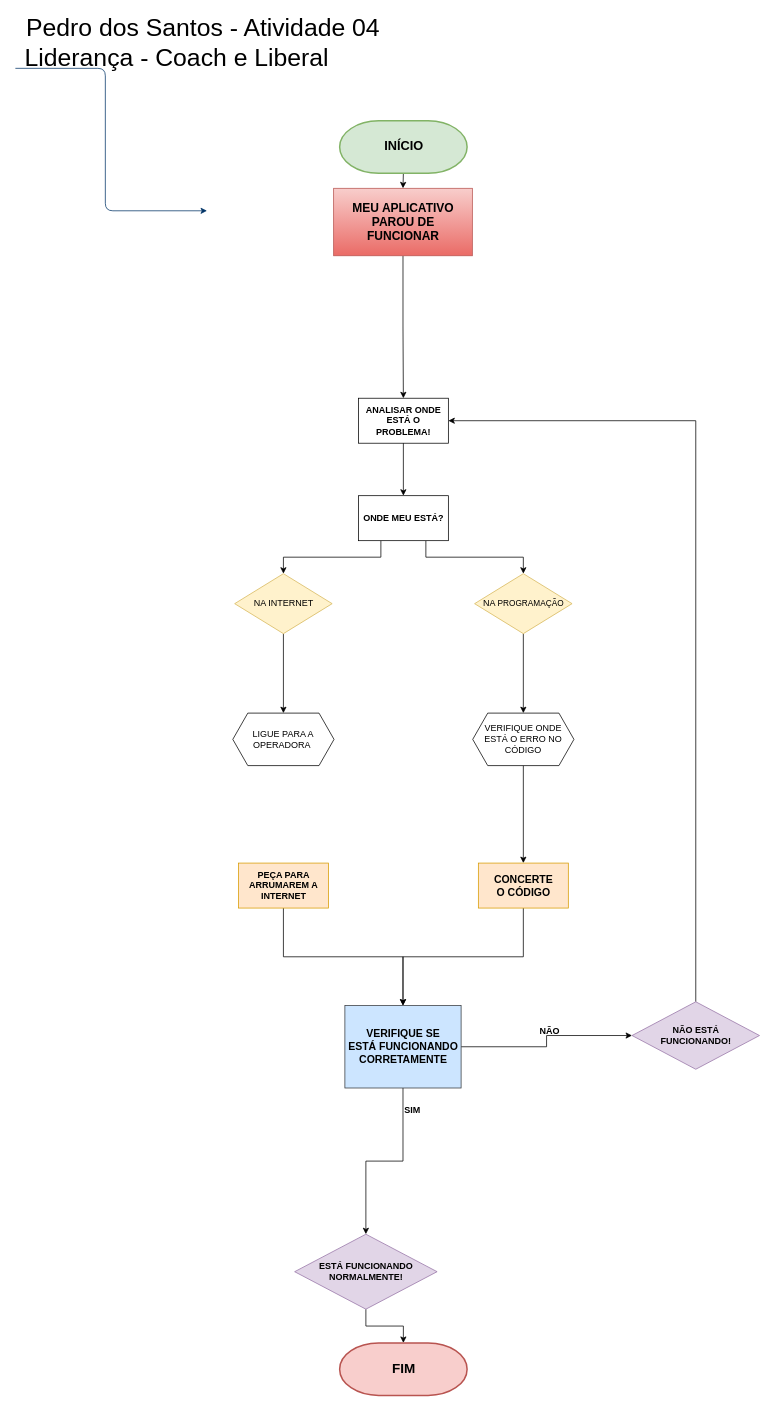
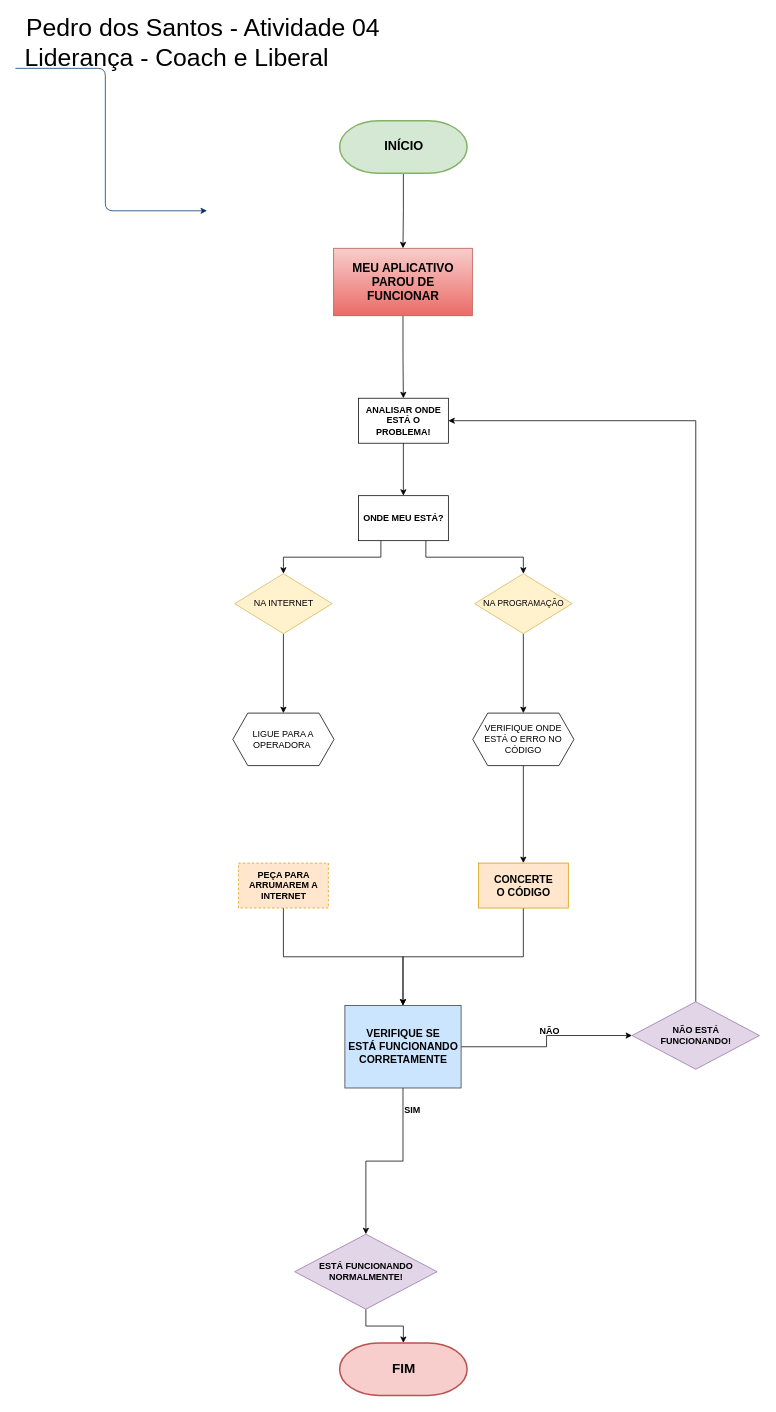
- <mxCell id="32" value="&lt;b&gt;&lt;font style=&quot;font-size: 16px&quot;&gt;MEU APLICATIVO PAROU DE FUNCIONAR&lt;/font&gt;&lt;/b&gt;" style="rounded=0;whiteSpace=wrap;html=1;fillColor=#f8cecc;strokeColor=#b85450;gradientColor=#ea6b66;" vertex="1" parent="1"><mxGeometry x="444.5" y="250" width="185" height="90" as="geometry" /></mxCell>
+ <mxCell id="32" value="&lt;b&gt;&lt;font style=&quot;font-size: 16px&quot;&gt;MEU APLICATIVO PAROU DE FUNCIONAR&lt;/font&gt;&lt;/b&gt;" style="rounded=0;whiteSpace=wrap;html=1;fillColor=#f8cecc;strokeColor=#b85450;gradientColor=#ea6b66;" vertex="1" parent="1"><mxGeometry x="444.5" y="330" width="185" height="90" as="geometry" /></mxCell>
- <mxCell id="18" value="&lt;b&gt;PEÇA PARA ARRUMAREM A INTERNET&lt;/b&gt;" style="rounded=0;whiteSpace=wrap;html=1;fillColor=#ffe6cc;strokeColor=#d79b00;" vertex="1" parent="1"><mxGeometry x="317.5" y="1150" width="120" height="60" as="geometry" /></mxCell>
+ <mxCell id="18" value="&lt;b&gt;PEÇA PARA ARRUMAREM A INTERNET&lt;/b&gt;" style="rounded=0;whiteSpace=wrap;html=1;fillColor=#ffe6cc;strokeColor=#d79b00;dashed=1;" vertex="1" parent="1"><mxGeometry x="317.5" y="1150" width="120" height="60" as="geometry" /></mxCell>
